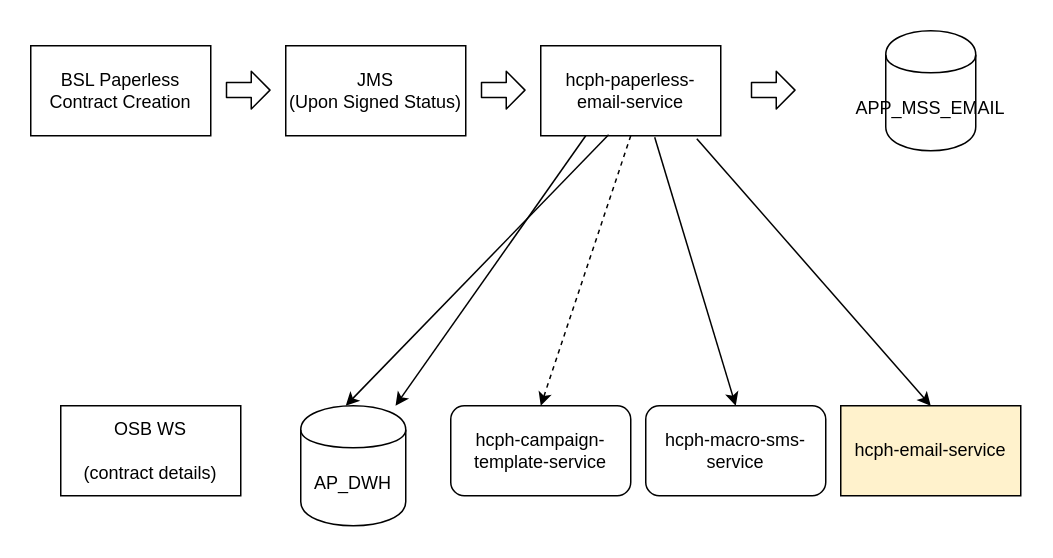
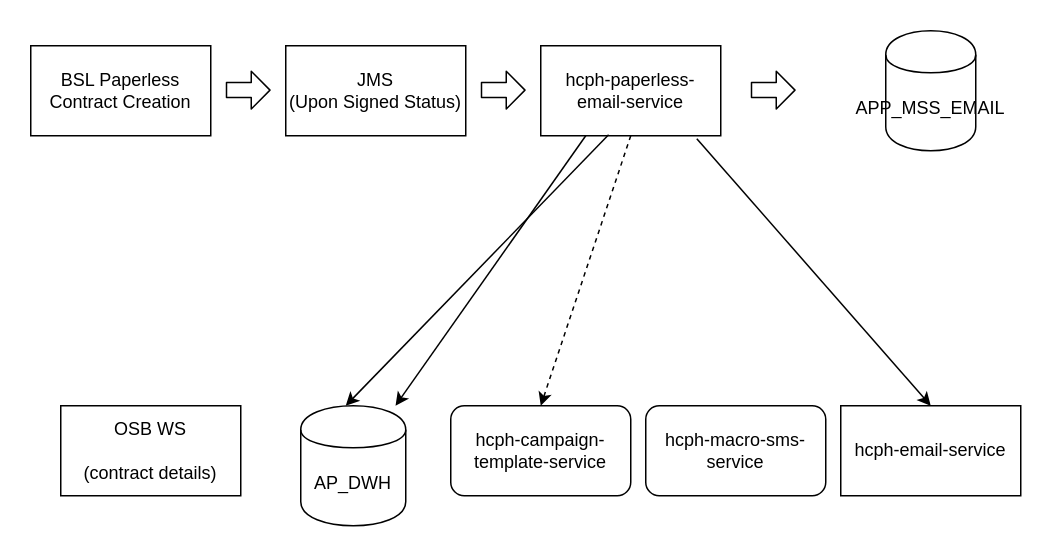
- <mxCell id="9" value="" style="endArrow=classic;html=1;exitX=0.633;exitY=1.017;exitDx=0;exitDy=0;entryX=0.5;entryY=0;entryDx=0;entryDy=0;exitPerimeter=0;" parent="1" source="4" target="5" edge="1"><mxGeometry width="50" height="50" relative="1" as="geometry"><mxPoint x="420" y="180" as="sourcePoint" /><mxPoint x="290" y="260" as="targetPoint" /></mxGeometry></mxCell>
- <mxCell id="16" value="&lt;span&gt;hcph-email-service&lt;/span&gt;" style="rounded=0;whiteSpace=wrap;html=1;fillColor=#fff2cc;" vertex="1" parent="1"><mxGeometry x="560" y="270" width="120" height="60" as="geometry" /></mxCell>
+ <mxCell id="16" value="&lt;span&gt;hcph-email-service&lt;/span&gt;" style="rounded=0;whiteSpace=wrap;html=1;" vertex="1" parent="1"><mxGeometry x="560" y="270" width="120" height="60" as="geometry" /></mxCell>
